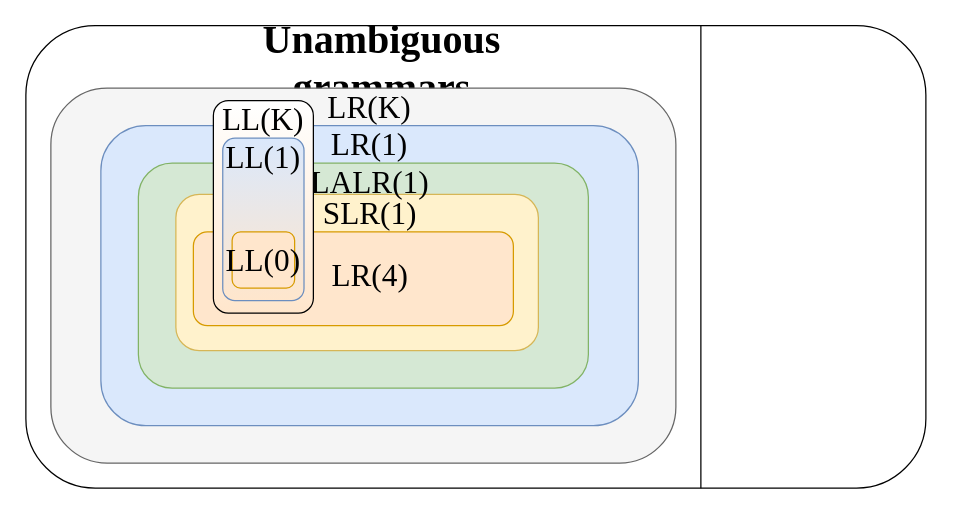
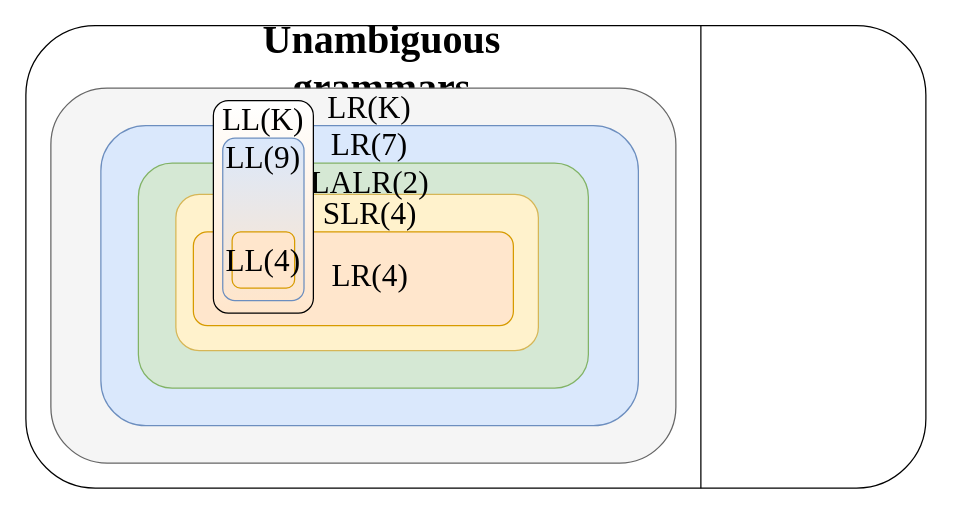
- <mxCell id="10" value="LR(1)" style="text;html=1;strokeColor=none;fillColor=none;align=center;verticalAlign=middle;whiteSpace=wrap;rounded=0;fontFamily=UGent Panno Text;fontSize=25;" vertex="1" parent="1"><mxGeometry x="265" y="100" width="60" height="30" as="geometry" /></mxCell>
+ <mxCell id="10" value="LR(7)" style="text;html=1;strokeColor=none;fillColor=none;align=center;verticalAlign=middle;whiteSpace=wrap;rounded=0;fontFamily=UGent Panno Text;fontSize=25;" vertex="1" parent="1"><mxGeometry x="265" y="100" width="60" height="30" as="geometry" /></mxCell>
- <mxCell id="19" value="LL(1)" style="text;html=1;strokeColor=none;fillColor=none;align=center;verticalAlign=middle;whiteSpace=wrap;rounded=0;fontFamily=UGent Panno Text;fontSize=25;" vertex="1" parent="1"><mxGeometry x="180" y="110" width="60" height="30" as="geometry" /></mxCell>
+ <mxCell id="19" value="LL(9)" style="text;html=1;strokeColor=none;fillColor=none;align=center;verticalAlign=middle;whiteSpace=wrap;rounded=0;fontFamily=UGent Panno Text;fontSize=25;" vertex="1" parent="1"><mxGeometry x="180" y="110" width="60" height="30" as="geometry" /></mxCell>
- <mxCell id="11" value="LALR(1)" style="text;html=1;strokeColor=none;fillColor=none;align=center;verticalAlign=middle;whiteSpace=wrap;rounded=0;fontFamily=UGent Panno Text;fontSize=25;" vertex="1" parent="1"><mxGeometry x="252.5" y="130" width="85" height="30" as="geometry" /></mxCell>
+ <mxCell id="11" value="LALR(2)" style="text;html=1;strokeColor=none;fillColor=none;align=center;verticalAlign=middle;whiteSpace=wrap;rounded=0;fontFamily=UGent Panno Text;fontSize=25;" vertex="1" parent="1"><mxGeometry x="252.5" y="130" width="85" height="30" as="geometry" /></mxCell>
- <mxCell id="12" value="SLR(1)" style="text;html=1;strokeColor=none;fillColor=none;align=center;verticalAlign=middle;whiteSpace=wrap;rounded=0;fontFamily=UGent Panno Text;fontSize=25;" vertex="1" parent="1"><mxGeometry x="252.5" y="155" width="85" height="30" as="geometry" /></mxCell>
+ <mxCell id="12" value="SLR(4)" style="text;html=1;strokeColor=none;fillColor=none;align=center;verticalAlign=middle;whiteSpace=wrap;rounded=0;fontFamily=UGent Panno Text;fontSize=25;" vertex="1" parent="1"><mxGeometry x="252.5" y="155" width="85" height="30" as="geometry" /></mxCell>
- <mxCell id="20" value="LL(0)" style="text;html=1;strokeColor=none;fillColor=none;align=center;verticalAlign=middle;whiteSpace=wrap;rounded=0;fontFamily=UGent Panno Text;fontSize=25;" vertex="1" parent="1"><mxGeometry x="180" y="192.5" width="60" height="30" as="geometry" /></mxCell>
+ <mxCell id="20" value="LL(4)" style="text;html=1;strokeColor=none;fillColor=none;align=center;verticalAlign=middle;whiteSpace=wrap;rounded=0;fontFamily=UGent Panno Text;fontSize=25;" vertex="1" parent="1"><mxGeometry x="180" y="192.5" width="60" height="30" as="geometry" /></mxCell>
